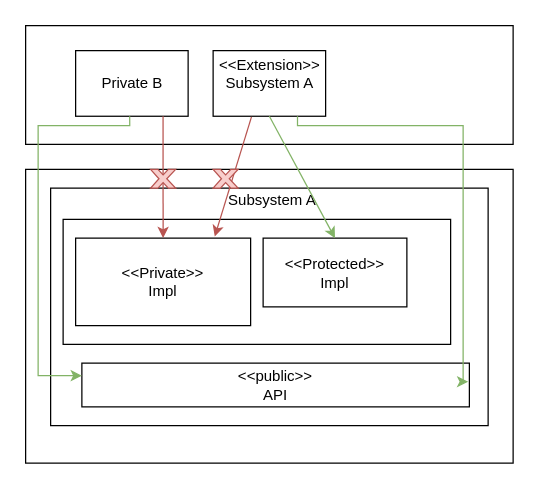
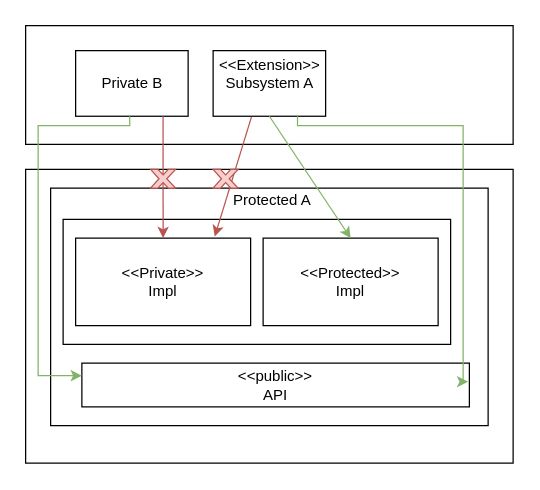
- <mxCell id="10" value="Subsystem A" style="text;html=1;align=center;verticalAlign=middle;whiteSpace=wrap;rounded=0;" vertex="1" parent="1"><mxGeometry x="175" y="145" width="85" height="30" as="geometry" /></mxCell>
+ <mxCell id="10" value="Protected A" style="text;html=1;align=center;verticalAlign=middle;whiteSpace=wrap;rounded=0;" vertex="1" parent="1"><mxGeometry x="175" y="145" width="85" height="30" as="geometry" /></mxCell>
- <mxCell id="7" value="&amp;lt;&amp;lt;Protected&amp;gt;&amp;gt;&lt;div&gt;Impl&lt;/div&gt;" style="rounded=0;whiteSpace=wrap;html=1;" vertex="1" parent="1"><mxGeometry x="210" y="190" width="115" height="55" as="geometry" /></mxCell>
+ <mxCell id="7" value="&amp;lt;&amp;lt;Protected&amp;gt;&amp;gt;&lt;div&gt;Impl&lt;/div&gt;" style="rounded=0;whiteSpace=wrap;html=1;" vertex="1" parent="1"><mxGeometry x="210" y="190" width="140" height="70" as="geometry" /></mxCell>
